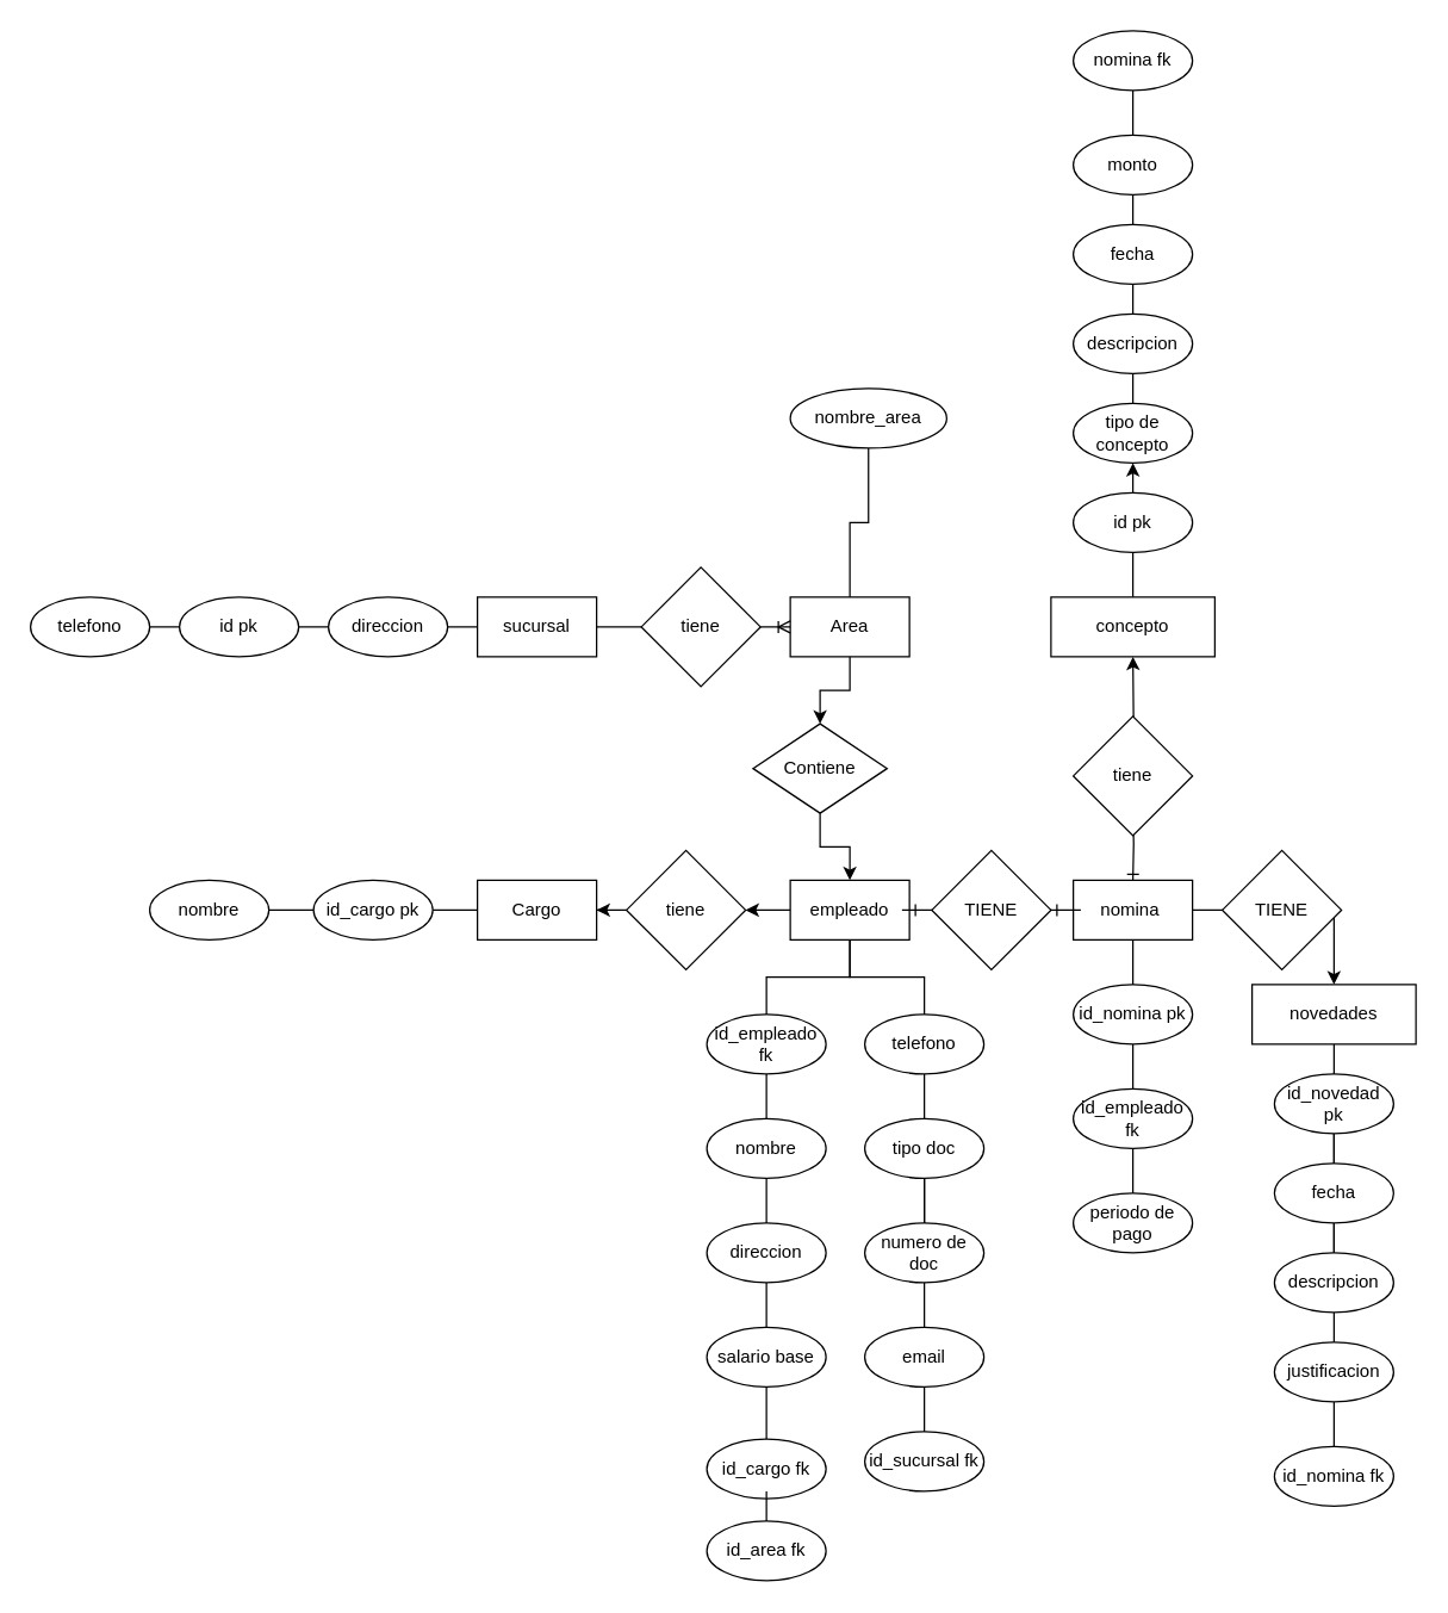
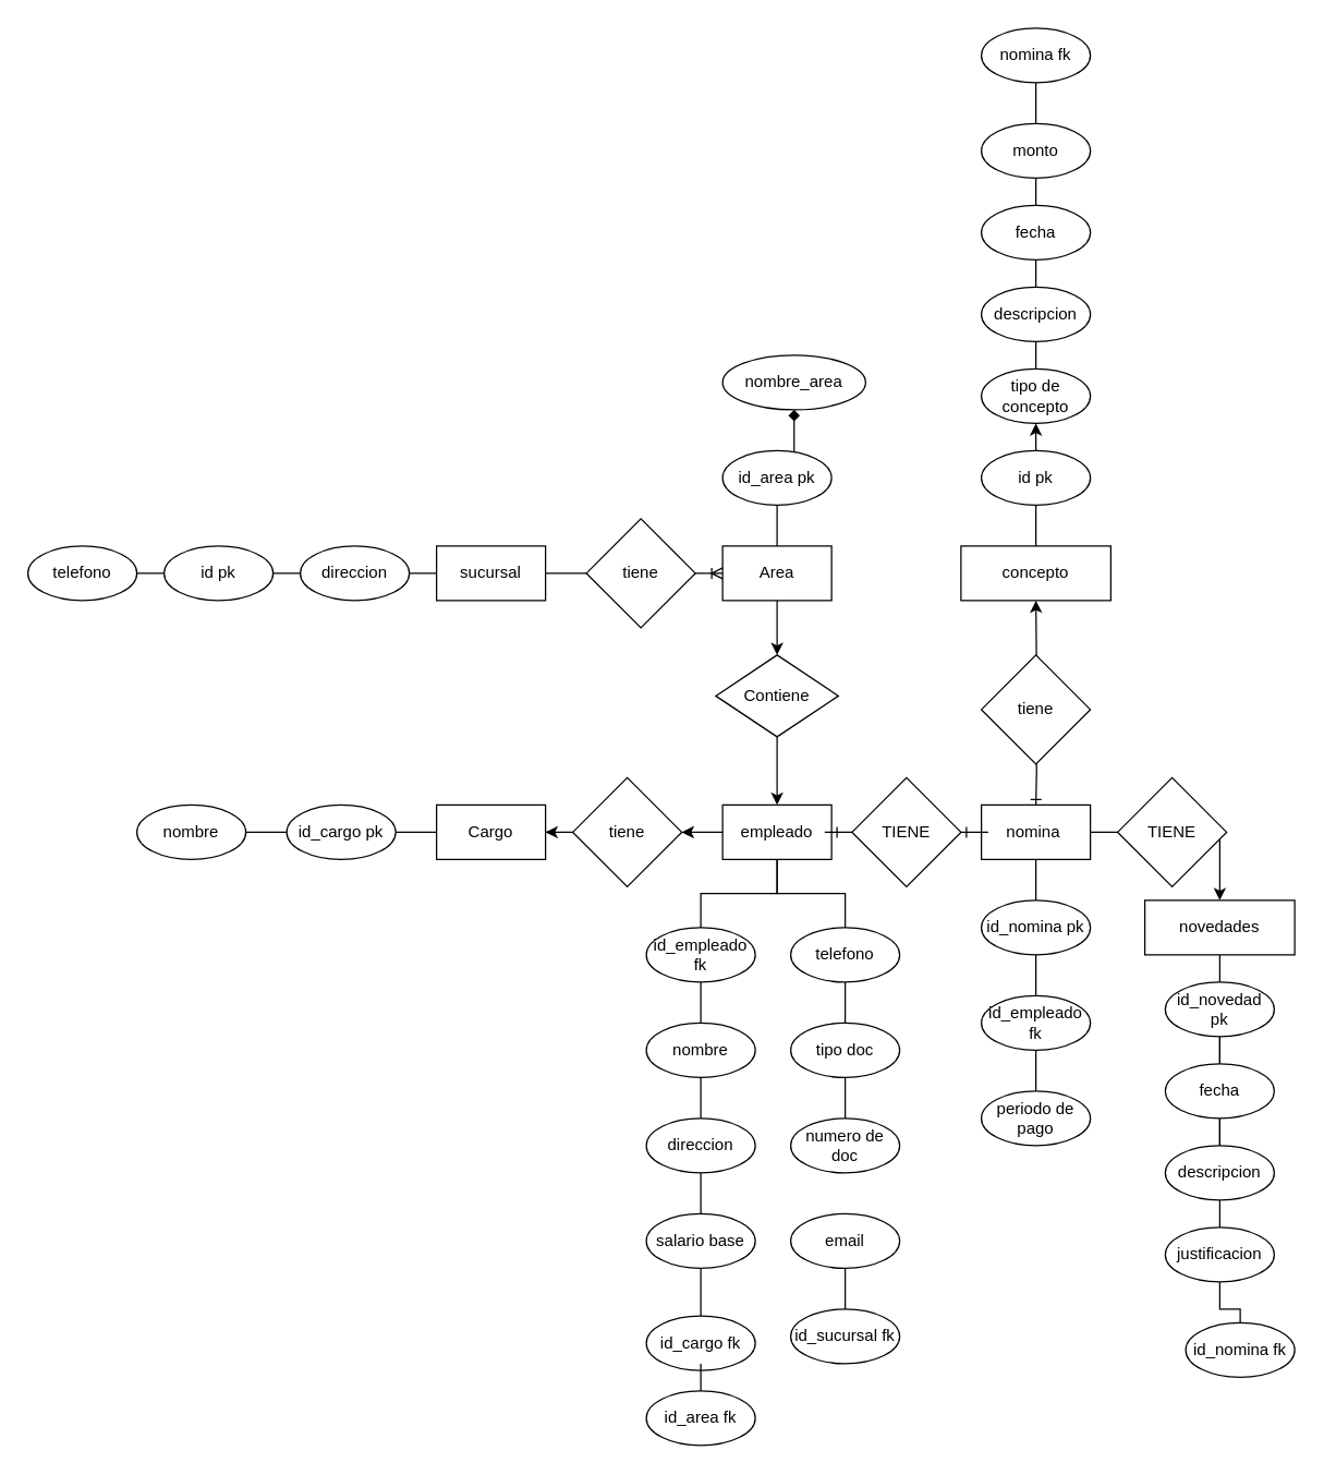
- <mxCell id="20" value="" style="edgeStyle=orthogonalEdgeStyle;rounded=0;orthogonalLoop=1;jettySize=auto;html=1;endArrow=none;startFill=0;" edge="1" parent="1" source="21" target="42"><mxGeometry relative="1" as="geometry" /></mxCell>
+ <mxCell id="20" value="" style="edgeStyle=orthogonalEdgeStyle;rounded=0;orthogonalLoop=1;jettySize=auto;html=1;endArrow=diamond;startFill=0;" edge="1" parent="1" source="21" target="42"><mxGeometry relative="1" as="geometry" /></mxCell>
+ <mxCell id="41" value="id_area pk" style="ellipse;whiteSpace=wrap;html=1;" vertex="1" parent="1"><mxGeometry x="530" y="330" width="80" height="40" as="geometry" /></mxCell>
- <mxCell id="77" value="Contiene" style="rhombus;whiteSpace=wrap;html=1;" vertex="1" parent="1"><mxGeometry x="505" y="485" width="90" height="60" as="geometry" /></mxCell>
+ <mxCell id="77" value="Contiene" style="rhombus;whiteSpace=wrap;html=1;" vertex="1" parent="1"><mxGeometry x="525" y="480" width="90" height="60" as="geometry" /></mxCell>
- <mxCell id="33" value="" style="edgeStyle=orthogonalEdgeStyle;rounded=0;orthogonalLoop=1;jettySize=auto;html=1;endArrow=none;startFill=0;" edge="1" parent="1" source="34" target="39"><mxGeometry relative="1" as="geometry" /></mxCell>
- <mxCell id="82" value="id_nomina fk" style="ellipse;whiteSpace=wrap;html=1;" vertex="1" parent="1"><mxGeometry x="855" y="970" width="80" height="40" as="geometry" /></mxCell>
+ <mxCell id="82" value="id_nomina fk" style="ellipse;whiteSpace=wrap;html=1;" vertex="1" parent="1"><mxGeometry x="870" y="970" width="80" height="40" as="geometry" /></mxCell>
